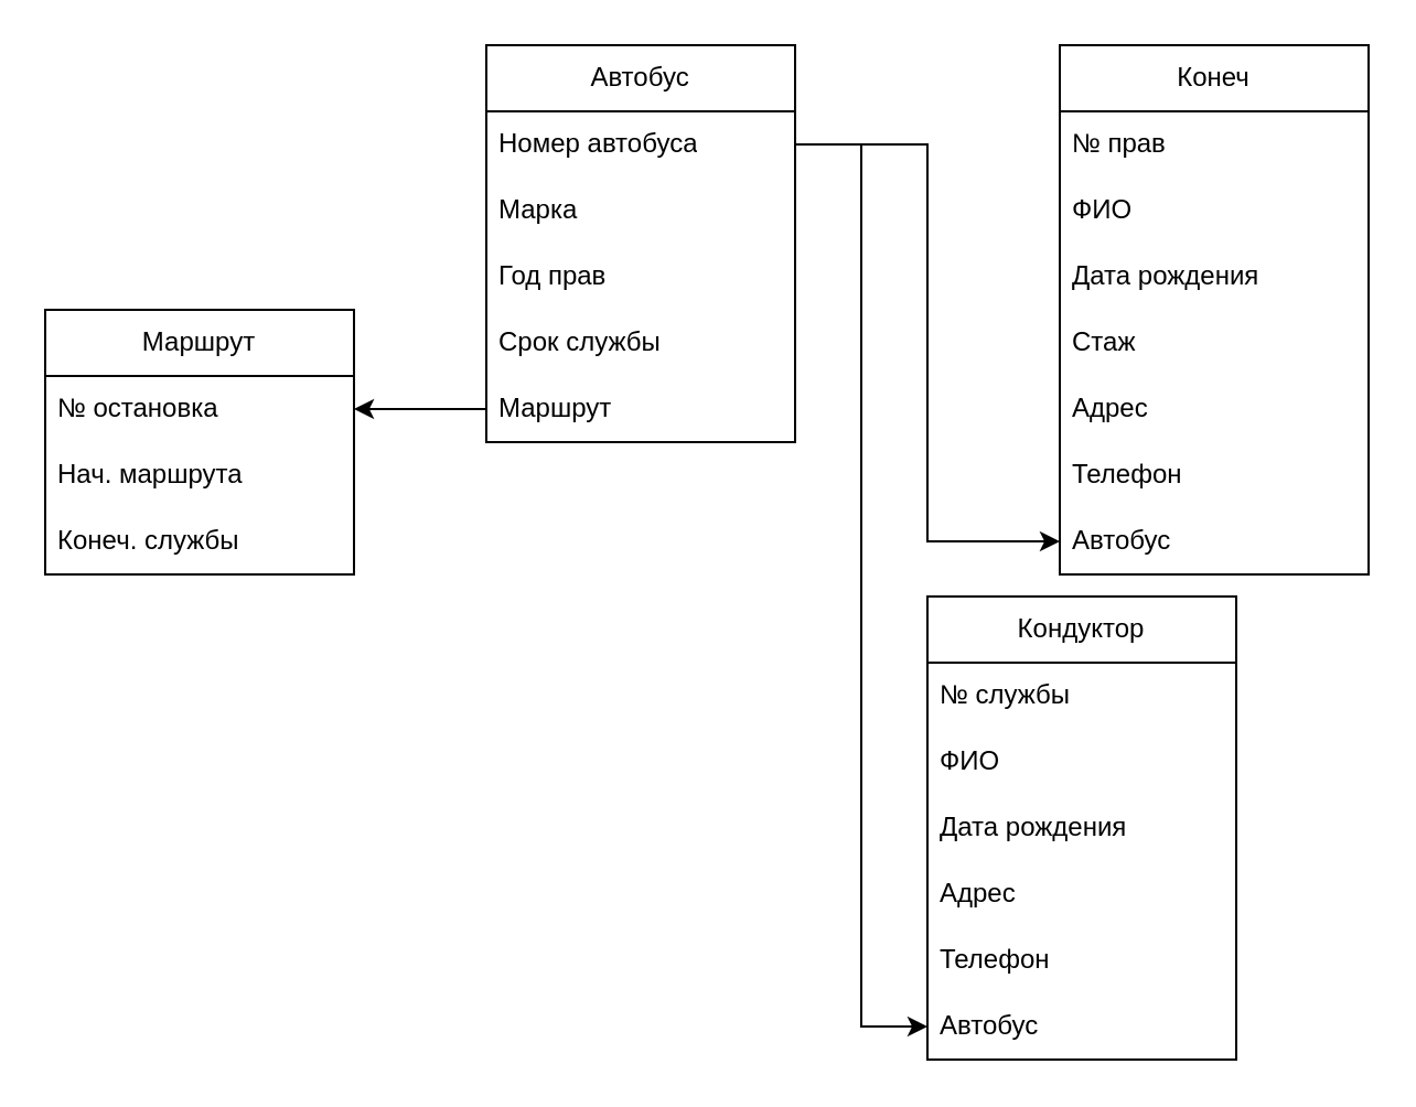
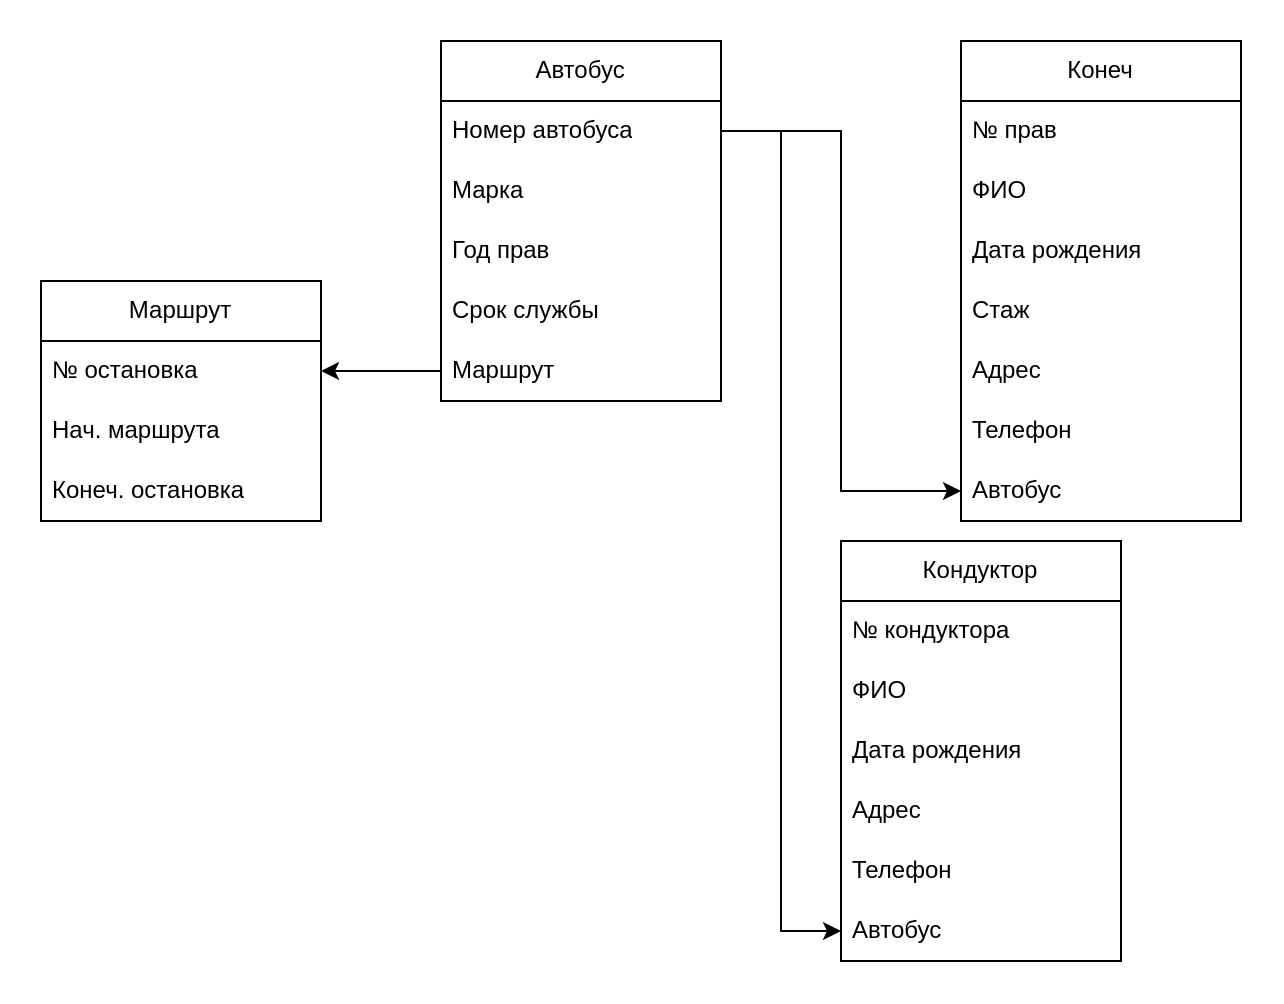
- <mxCell id="5" value="Конеч. службы" style="text;strokeColor=none;fillColor=none;align=left;verticalAlign=middle;spacingLeft=4;spacingRight=4;overflow=hidden;points=[[0,0.5],[1,0.5]];portConstraint=eastwest;rotatable=0;whiteSpace=wrap;html=1;" vertex="1" parent="2"><mxGeometry y="90" width="140" height="30" as="geometry" /></mxCell>
+ <mxCell id="5" value="Конеч. остановка" style="text;strokeColor=none;fillColor=none;align=left;verticalAlign=middle;spacingLeft=4;spacingRight=4;overflow=hidden;points=[[0,0.5],[1,0.5]];portConstraint=eastwest;rotatable=0;whiteSpace=wrap;html=1;" vertex="1" parent="2"><mxGeometry y="90" width="140" height="30" as="geometry" /></mxCell>
- <mxCell id="21" value="№ службы" style="text;strokeColor=none;fillColor=none;align=left;verticalAlign=middle;spacingLeft=4;spacingRight=4;overflow=hidden;points=[[0,0.5],[1,0.5]];portConstraint=eastwest;rotatable=0;whiteSpace=wrap;html=1;" vertex="1" parent="20"><mxGeometry y="30" width="140" height="30" as="geometry" /></mxCell>
+ <mxCell id="21" value="№ кондуктора" style="text;strokeColor=none;fillColor=none;align=left;verticalAlign=middle;spacingLeft=4;spacingRight=4;overflow=hidden;points=[[0,0.5],[1,0.5]];portConstraint=eastwest;rotatable=0;whiteSpace=wrap;html=1;" vertex="1" parent="20"><mxGeometry y="30" width="140" height="30" as="geometry" /></mxCell>
